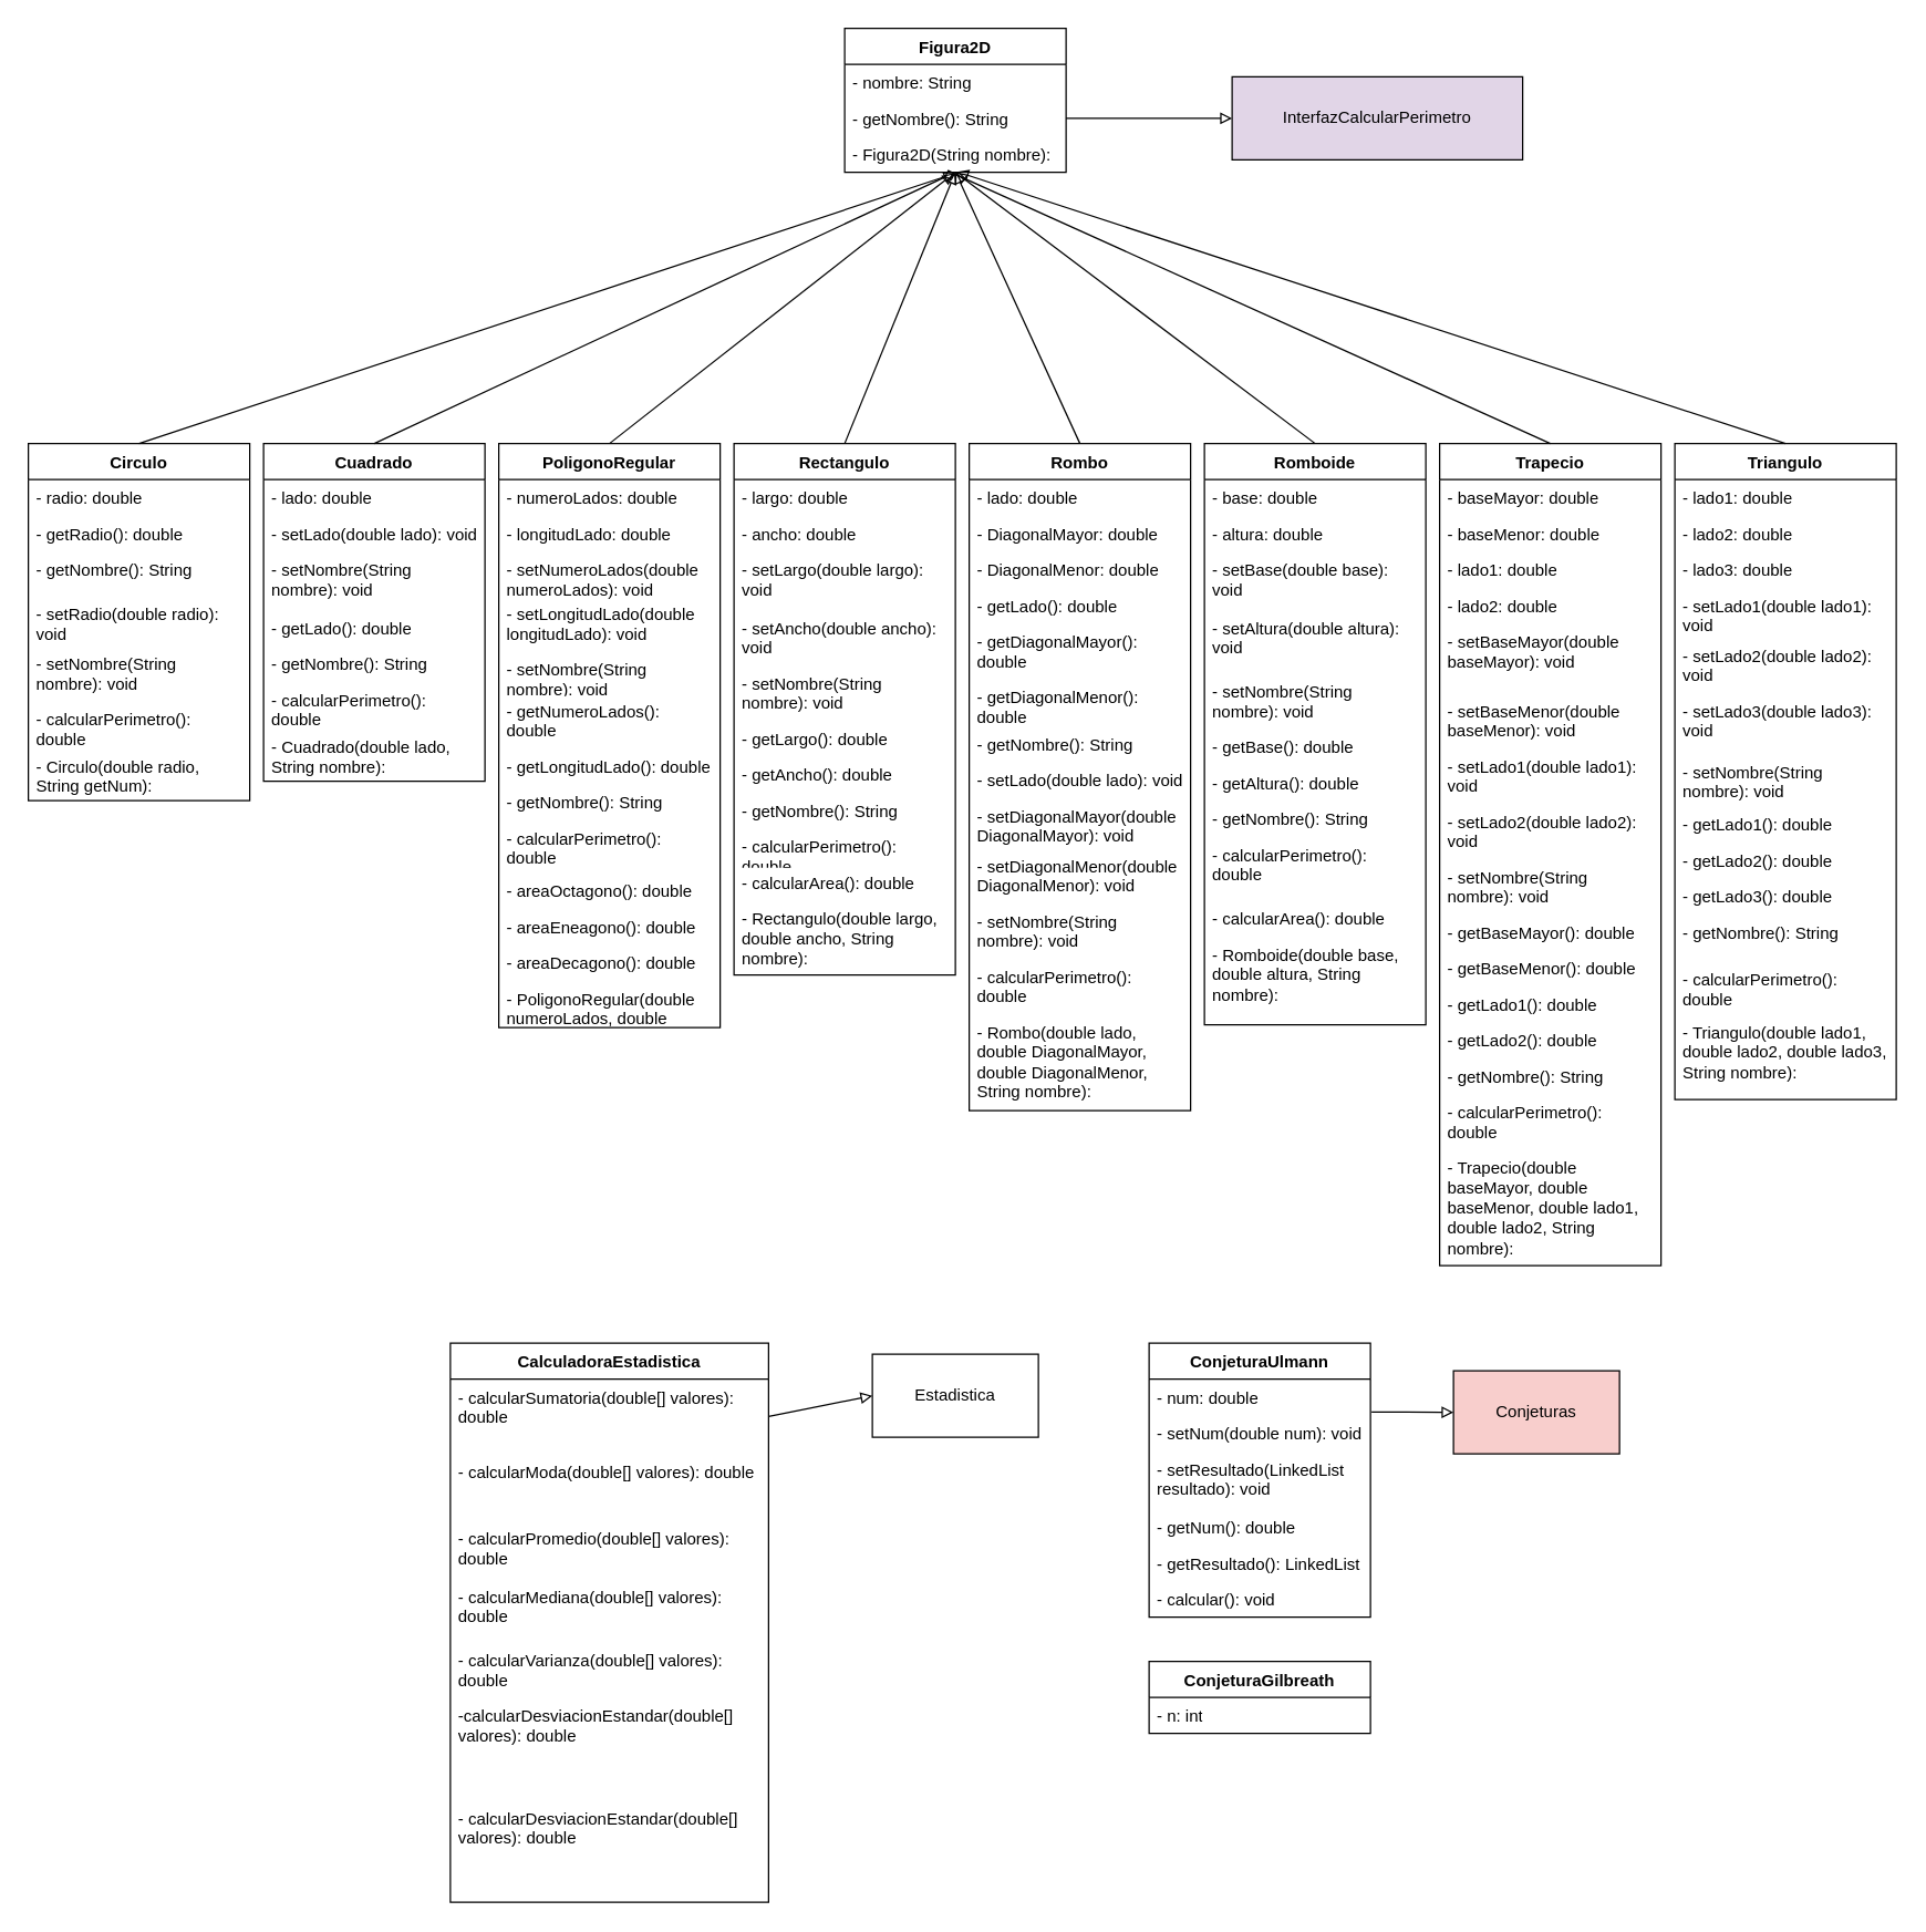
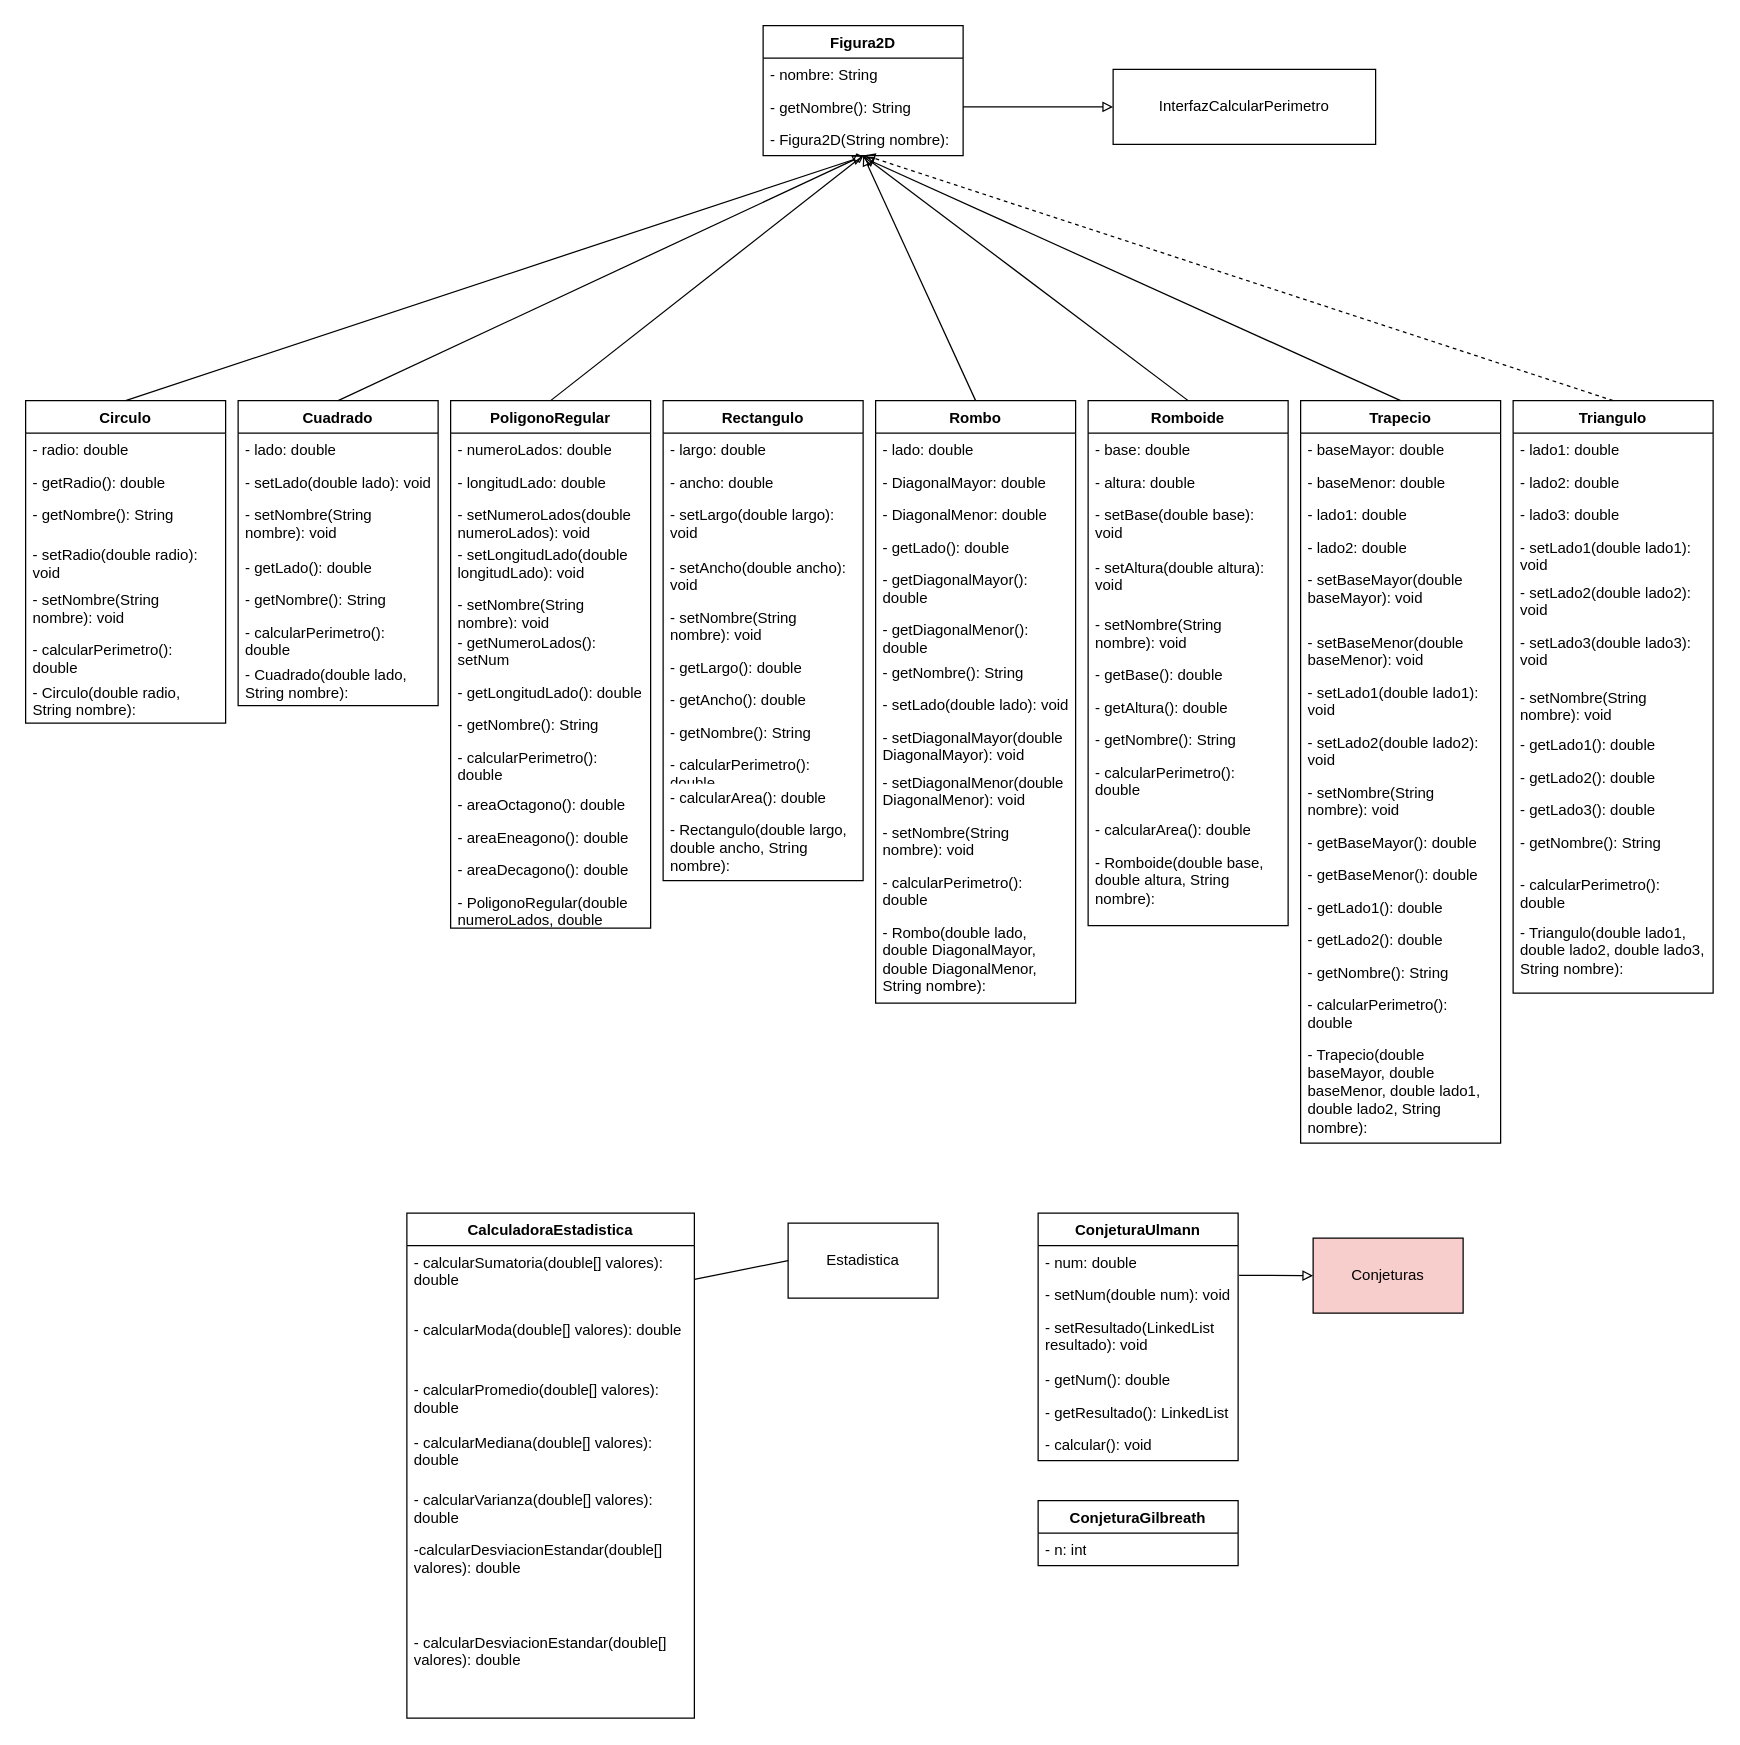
- <mxCell id="14" value="InterfazCalcularPerimetro" style="rounded=0;whiteSpace=wrap;html=1;fillColor=#e1d5e7;" vertex="1" parent="1"><mxGeometry x="890" y="55" width="210" height="60" as="geometry" /></mxCell>
+ <mxCell id="14" value="InterfazCalcularPerimetro" style="rounded=0;whiteSpace=wrap;html=1;" vertex="1" parent="1"><mxGeometry x="890" y="55" width="210" height="60" as="geometry" /></mxCell>
- <mxCell id="113" value="" style="endArrow=none;html=1;rounded=0;exitX=0.5;exitY=0;exitDx=0;exitDy=0;entryX=0.501;entryY=1.06;entryDx=0;entryDy=0;entryPerimeter=0;endFill=0;" edge="1" parent="1" source="78" target="5"><mxGeometry width="50" height="50" relative="1" as="geometry"><mxPoint x="740" y="310" as="sourcePoint" /><mxPoint x="790" y="260" as="targetPoint" /></mxGeometry></mxCell>
+ <mxCell id="113" value="" style="endArrow=block;html=1;rounded=0;exitX=0.5;exitY=0;exitDx=0;exitDy=0;entryX=0.501;entryY=1.06;entryDx=0;entryDy=0;entryPerimeter=0;endFill=0;" edge="1" parent="1" source="78" target="5"><mxGeometry width="50" height="50" relative="1" as="geometry"><mxPoint x="740" y="310" as="sourcePoint" /><mxPoint x="790" y="260" as="targetPoint" /></mxGeometry></mxCell>
- <mxCell id="109" value="" style="endArrow=block;html=1;rounded=0;exitX=0.5;exitY=0;exitDx=0;exitDy=0;entryX=0.494;entryY=1.024;entryDx=0;entryDy=0;entryPerimeter=0;endFill=0;" edge="1" parent="1" source="26" target="5"><mxGeometry width="50" height="50" relative="1" as="geometry"><mxPoint x="590" y="310" as="sourcePoint" /><mxPoint x="640" y="260" as="targetPoint" /></mxGeometry></mxCell>
+ <mxCell id="109" value="" style="endArrow=none;html=1;rounded=0;exitX=0.5;exitY=0;exitDx=0;exitDy=0;entryX=0.494;entryY=1.024;entryDx=0;entryDy=0;entryPerimeter=0;endFill=0;" edge="1" parent="1" source="26" target="5"><mxGeometry width="50" height="50" relative="1" as="geometry"><mxPoint x="590" y="310" as="sourcePoint" /><mxPoint x="640" y="260" as="targetPoint" /></mxGeometry></mxCell>
- <mxCell id="114" value="" style="endArrow=block;html=1;rounded=0;exitX=0.5;exitY=0;exitDx=0;exitDy=0;entryX=0.507;entryY=0.984;entryDx=0;entryDy=0;entryPerimeter=0;endFill=0;" edge="1" parent="1" source="95" target="5"><mxGeometry width="50" height="50" relative="1" as="geometry"><mxPoint x="880" y="360" as="sourcePoint" /><mxPoint x="920" y="200" as="targetPoint" /></mxGeometry></mxCell>
+ <mxCell id="114" value="" style="endArrow=block;html=1;rounded=0;exitX=0.5;exitY=0;exitDx=0;exitDy=0;entryX=0.507;entryY=0.984;entryDx=0;entryDy=0;entryPerimeter=0;endFill=0;dashed=1;" edge="1" parent="1" source="95" target="5"><mxGeometry width="50" height="50" relative="1" as="geometry"><mxPoint x="880" y="360" as="sourcePoint" /><mxPoint x="920" y="200" as="targetPoint" /></mxGeometry></mxCell>
- <mxCell id="110" value="" style="endArrow=block;html=1;rounded=0;exitX=0.5;exitY=0;exitDx=0;exitDy=0;entryX=0.5;entryY=1;entryDx=0;entryDy=0;endFill=0;" edge="1" parent="1" source="40" target="2"><mxGeometry width="50" height="50" relative="1" as="geometry"><mxPoint x="590" y="310" as="sourcePoint" /><mxPoint x="640" y="260" as="targetPoint" /></mxGeometry></mxCell>
- <mxCell id="32" value="- getNumeroLados(): double" style="text;strokeColor=none;fillColor=none;align=left;verticalAlign=top;spacingLeft=4;spacingRight=4;overflow=hidden;rotatable=0;points=[[0,0.5],[1,0.5]];portConstraint=eastwest;whiteSpace=wrap;html=1;" vertex="1" parent="26"><mxGeometry y="180" width="160" height="40" as="geometry" /></mxCell>
+ <mxCell id="32" value="- getNumeroLados(): setNum" style="text;strokeColor=none;fillColor=none;align=left;verticalAlign=top;spacingLeft=4;spacingRight=4;overflow=hidden;rotatable=0;points=[[0,0.5],[1,0.5]];portConstraint=eastwest;whiteSpace=wrap;html=1;" vertex="1" parent="26"><mxGeometry y="180" width="160" height="40" as="geometry" /></mxCell>
- <mxCell id="13" value="- Circulo(double radio, String getNum): " style="text;strokeColor=none;fillColor=none;align=left;verticalAlign=top;spacingLeft=4;spacingRight=4;overflow=hidden;rotatable=0;points=[[0,0.5],[1,0.5]];portConstraint=eastwest;whiteSpace=wrap;html=1;" vertex="1" parent="6"><mxGeometry y="220" width="160" height="38" as="geometry" /></mxCell>
+ <mxCell id="13" value="- Circulo(double radio, String nombre): " style="text;strokeColor=none;fillColor=none;align=left;verticalAlign=top;spacingLeft=4;spacingRight=4;overflow=hidden;rotatable=0;points=[[0,0.5],[1,0.5]];portConstraint=eastwest;whiteSpace=wrap;html=1;" vertex="1" parent="6"><mxGeometry y="220" width="160" height="38" as="geometry" /></mxCell>
- <mxCell id="124" value="" style="endArrow=block;html=1;rounded=0;entryX=0;entryY=0.5;entryDx=0;entryDy=0;endFill=0;exitX=1;exitY=0.5;exitDx=0;exitDy=0;" edge="1" parent="1" source="116" target="123"><mxGeometry width="50" height="50" relative="1" as="geometry"><mxPoint x="570" y="970" as="sourcePoint" /><mxPoint x="370" y="1070" as="targetPoint" /></mxGeometry></mxCell>
+ <mxCell id="124" value="" style="endArrow=none;html=1;rounded=0;entryX=0;entryY=0.5;entryDx=0;entryDy=0;endFill=0;exitX=1;exitY=0.5;exitDx=0;exitDy=0;" edge="1" parent="1" source="116" target="123"><mxGeometry width="50" height="50" relative="1" as="geometry"><mxPoint x="570" y="970" as="sourcePoint" /><mxPoint x="370" y="1070" as="targetPoint" /></mxGeometry></mxCell>
